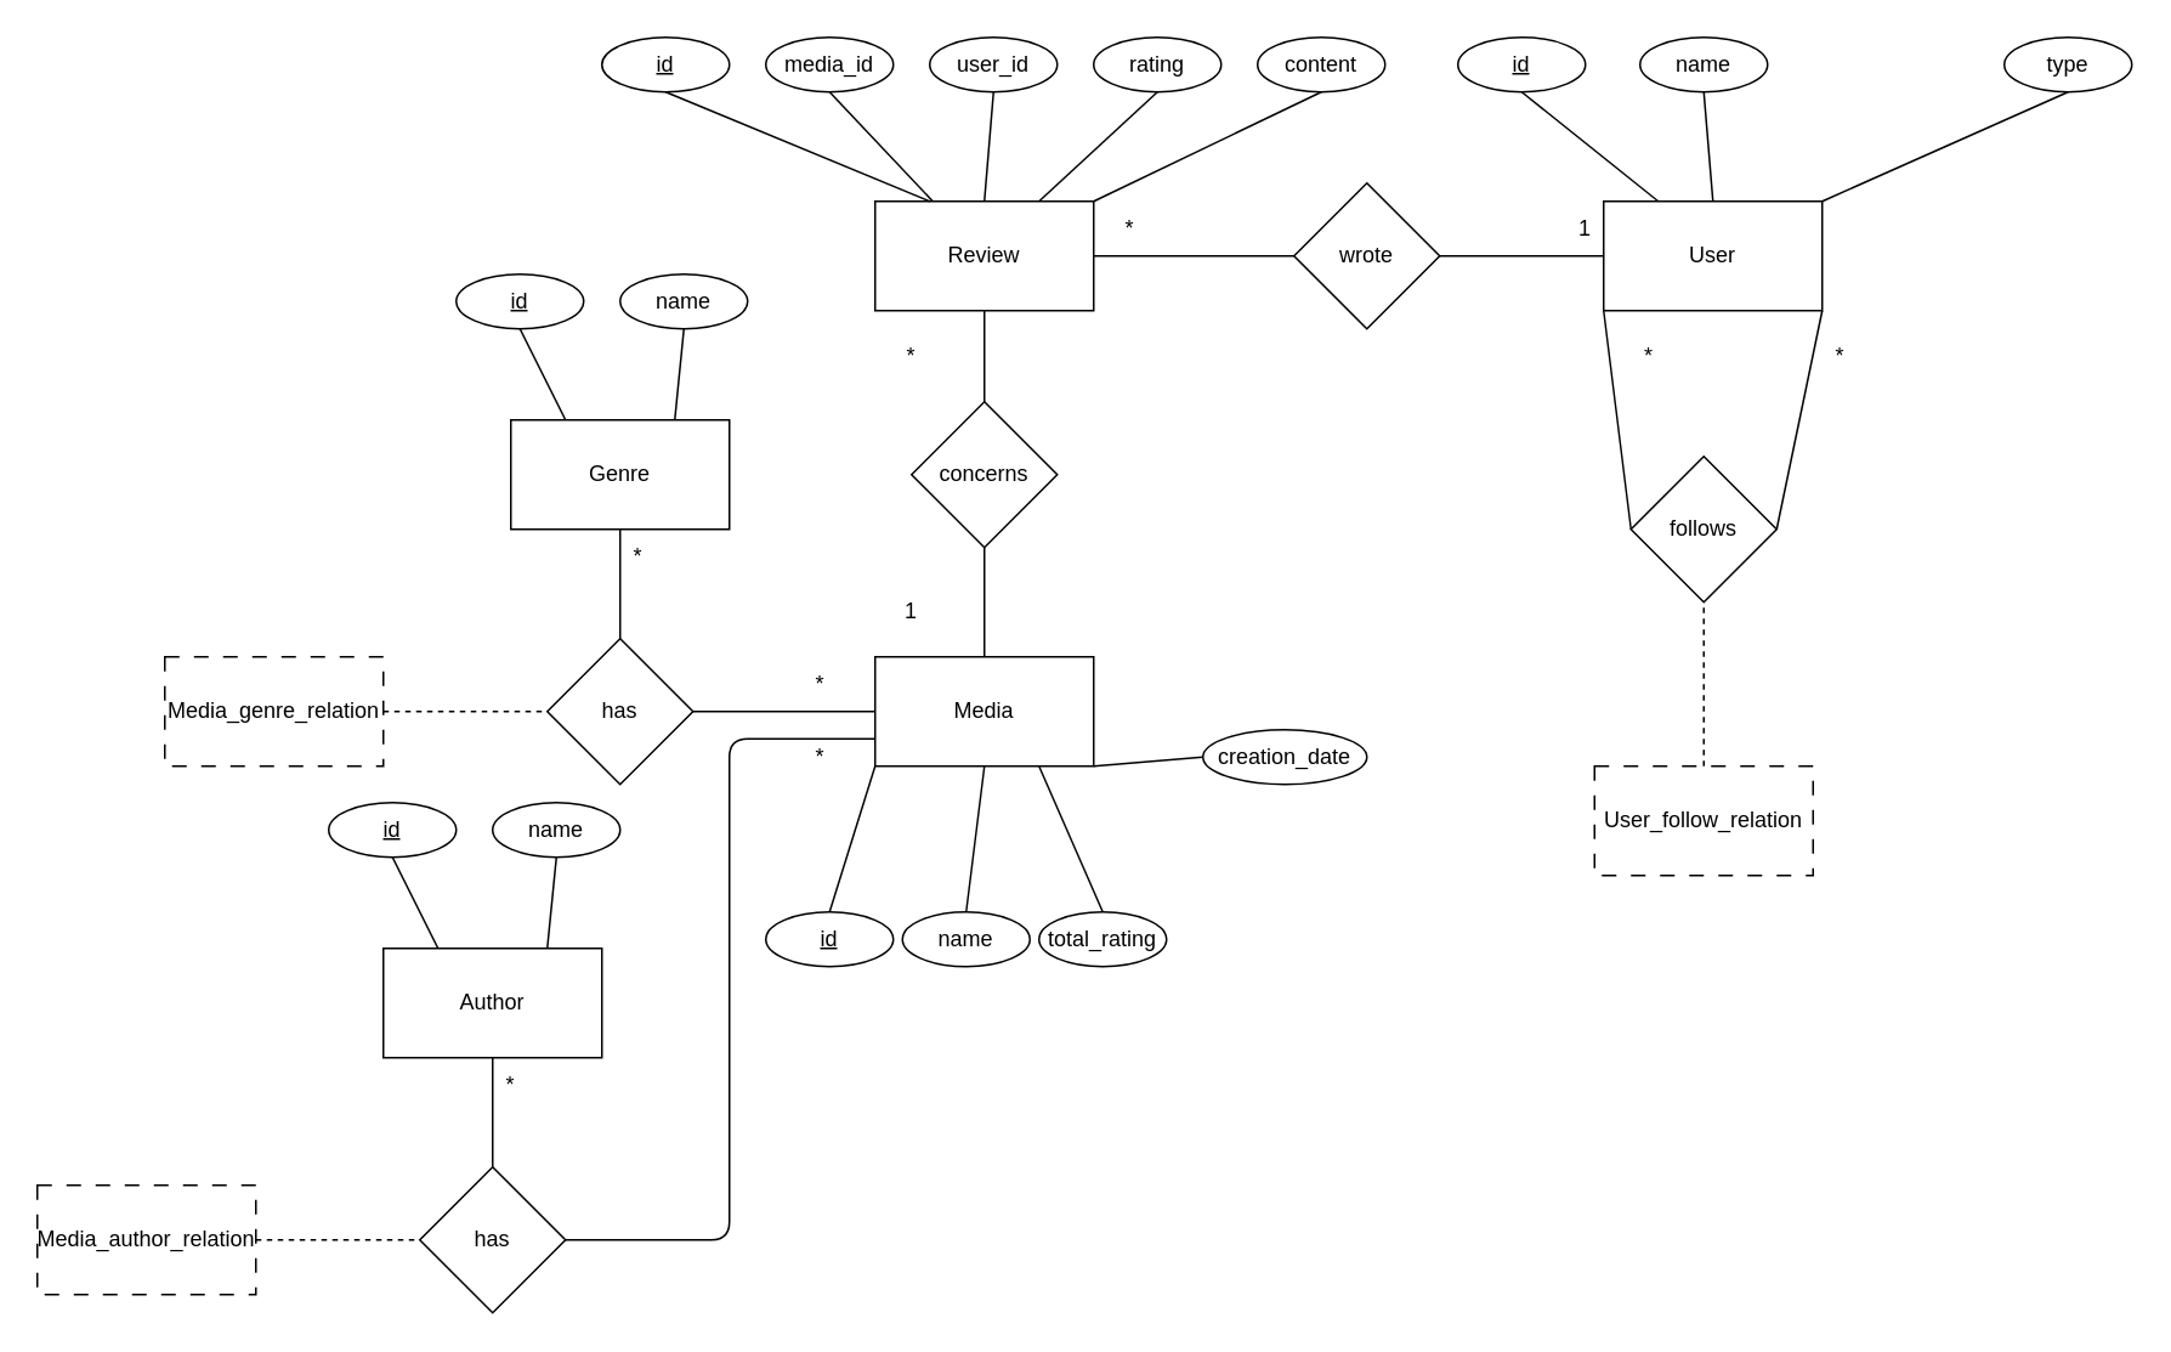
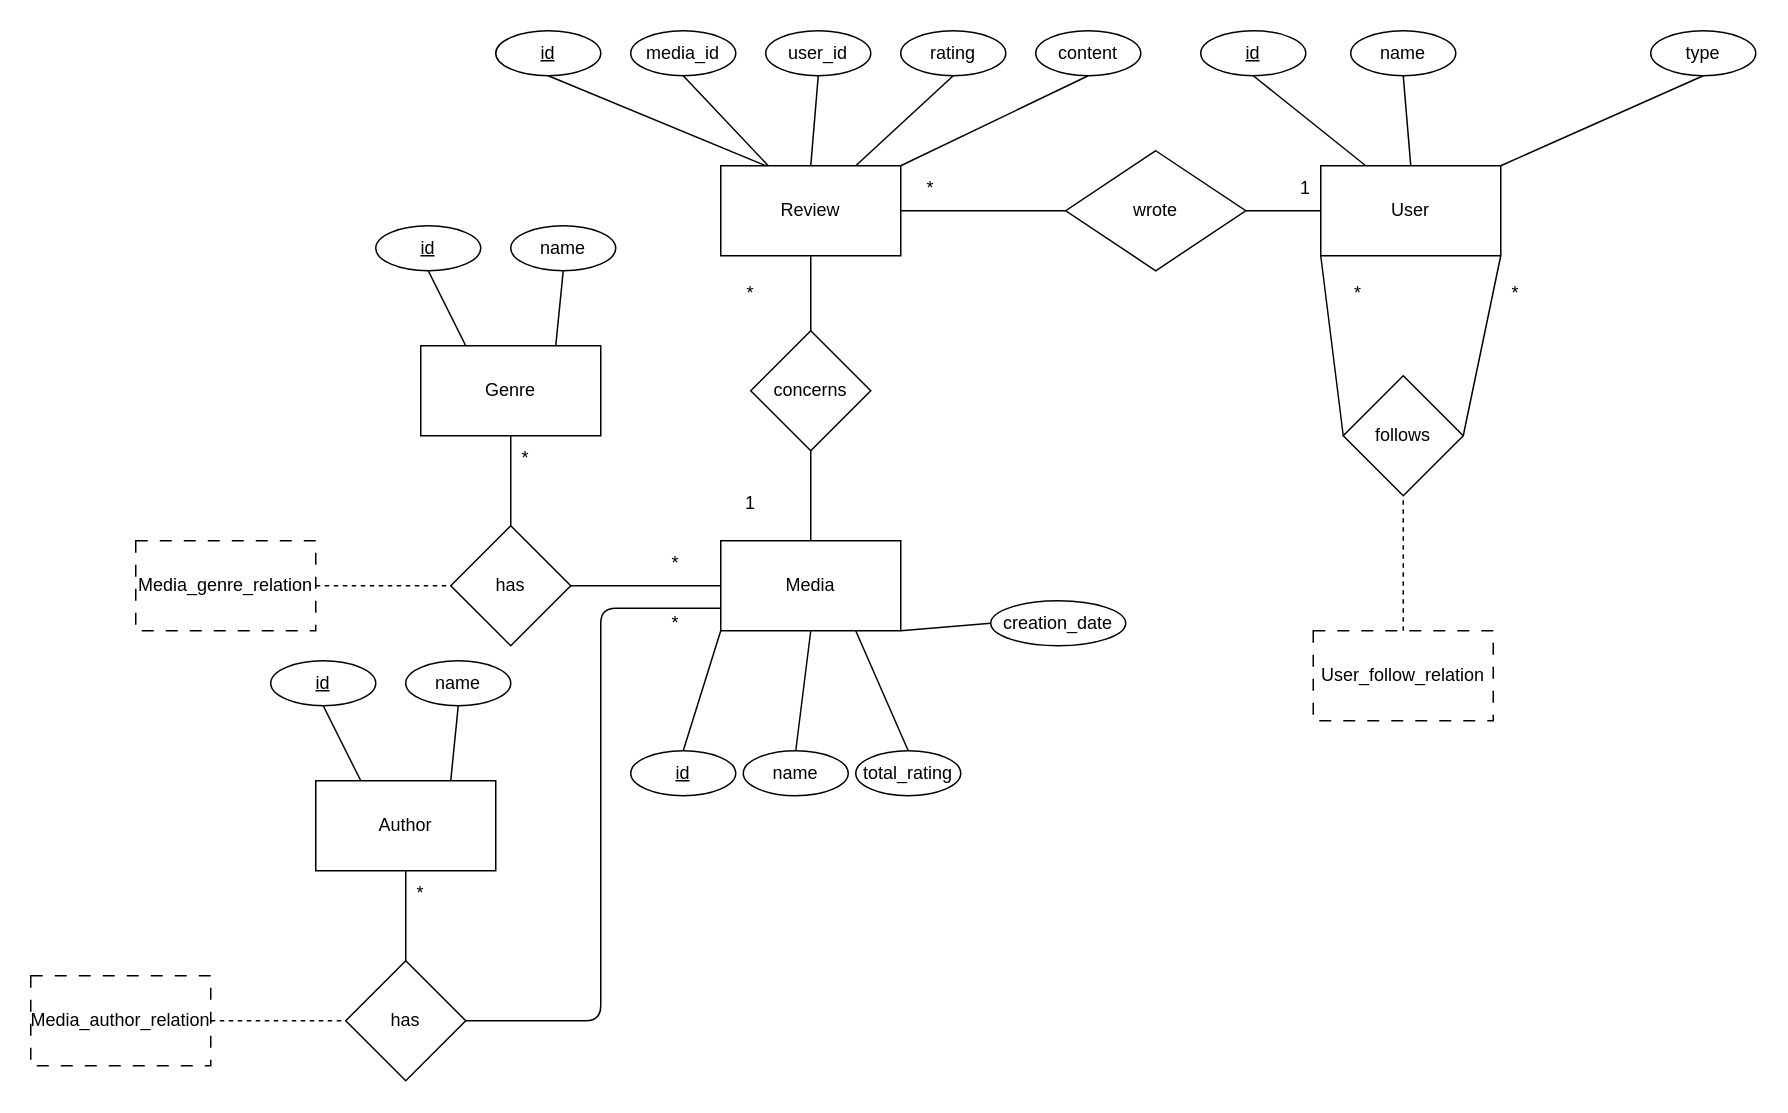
- <mxCell id="18" value="wrote" style="rhombus;whiteSpace=wrap;html=1;" parent="1" vertex="1"><mxGeometry x="710" y="100" width="80" height="80" as="geometry" /></mxCell>
+ <mxCell id="18" value="wrote" style="rhombus;whiteSpace=wrap;html=1;" parent="1" vertex="1"><mxGeometry x="710" y="100" width="120" height="80" as="geometry" /></mxCell>
